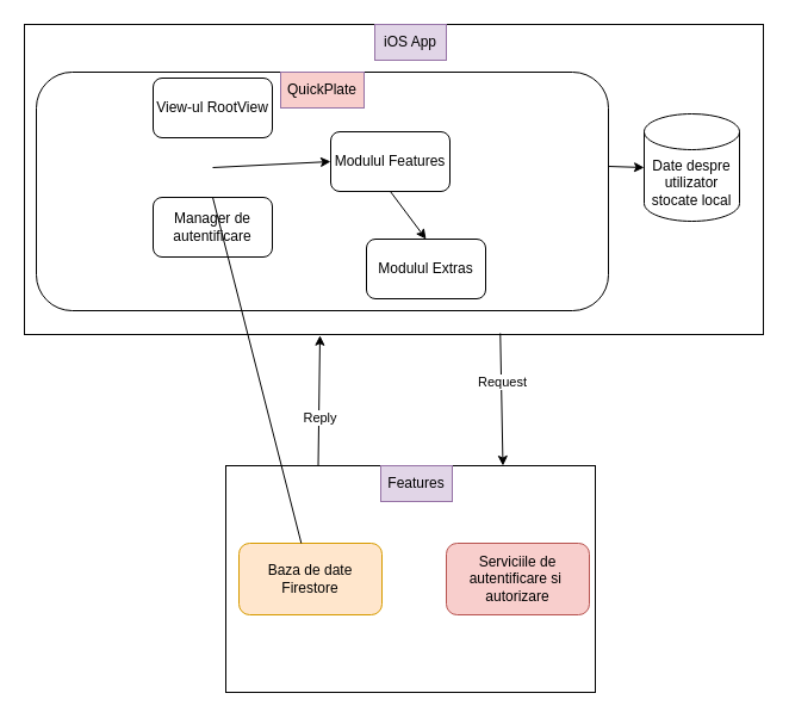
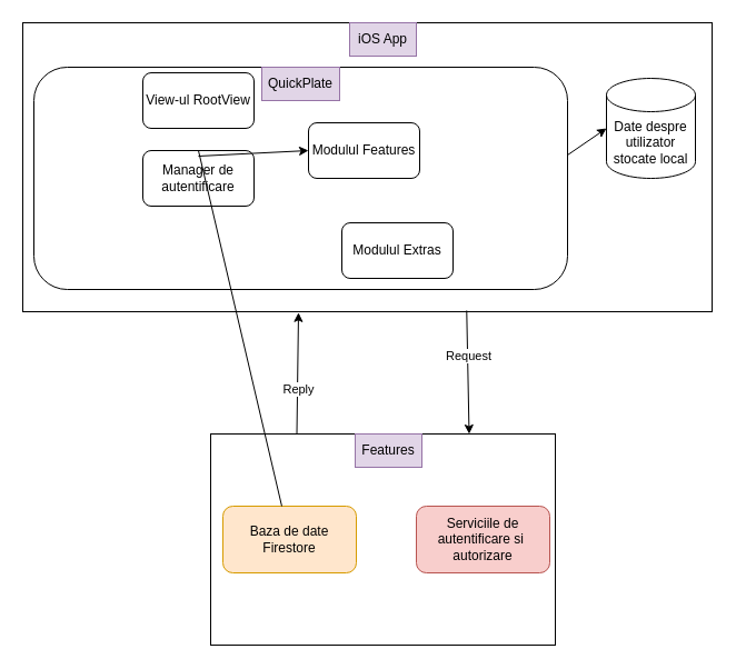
- <mxCell id="21" value="QuickPlate" style="rounded=0;whiteSpace=wrap;html=1;fillColor=#f8cecc;strokeColor=#9673a6;" vertex="1" parent="1"><mxGeometry x="235" y="60" width="70" height="30" as="geometry" /></mxCell>
+ <mxCell id="21" value="QuickPlate" style="rounded=0;whiteSpace=wrap;html=1;fillColor=#e1d5e7;strokeColor=#9673a6;" vertex="1" parent="1"><mxGeometry x="235" y="60" width="70" height="30" as="geometry" /></mxCell>
- <mxCell id="3" value="Date despre utilizator stocate local" style="shape=cylinder3;whiteSpace=wrap;html=1;boundedLbl=1;backgroundOutline=1;size=15;" parent="1" vertex="1"><mxGeometry x="540" y="95" width="80" height="90" as="geometry" /></mxCell>
+ <mxCell id="3" value="Date despre utilizator stocate local" style="shape=cylinder3;whiteSpace=wrap;html=1;boundedLbl=1;backgroundOutline=1;size=15;" parent="1" vertex="1"><mxGeometry x="545" y="70" width="80" height="90" as="geometry" /></mxCell>
- <mxCell id="20" value="" style="endArrow=classic;html=1;rounded=0;exitX=0.5;exitY=1;exitDx=0;exitDy=0;entryX=0.5;entryY=0;entryDx=0;entryDy=0;" parent="1" source="17" target="19" edge="1"><mxGeometry width="50" height="50" relative="1" as="geometry"><mxPoint x="458" y="180" as="sourcePoint" /><mxPoint x="508" y="130" as="targetPoint" /></mxGeometry></mxCell>
- <mxCell id="15" value="Manager de autentificare" style="rounded=1;whiteSpace=wrap;html=1;" parent="1" vertex="1"><mxGeometry x="128" y="165" width="100" height="50" as="geometry" /></mxCell>
+ <mxCell id="15" value="Manager de autentificare" style="rounded=1;whiteSpace=wrap;html=1;" parent="1" vertex="1"><mxGeometry x="128" y="135" width="100" height="50" as="geometry" /></mxCell>
